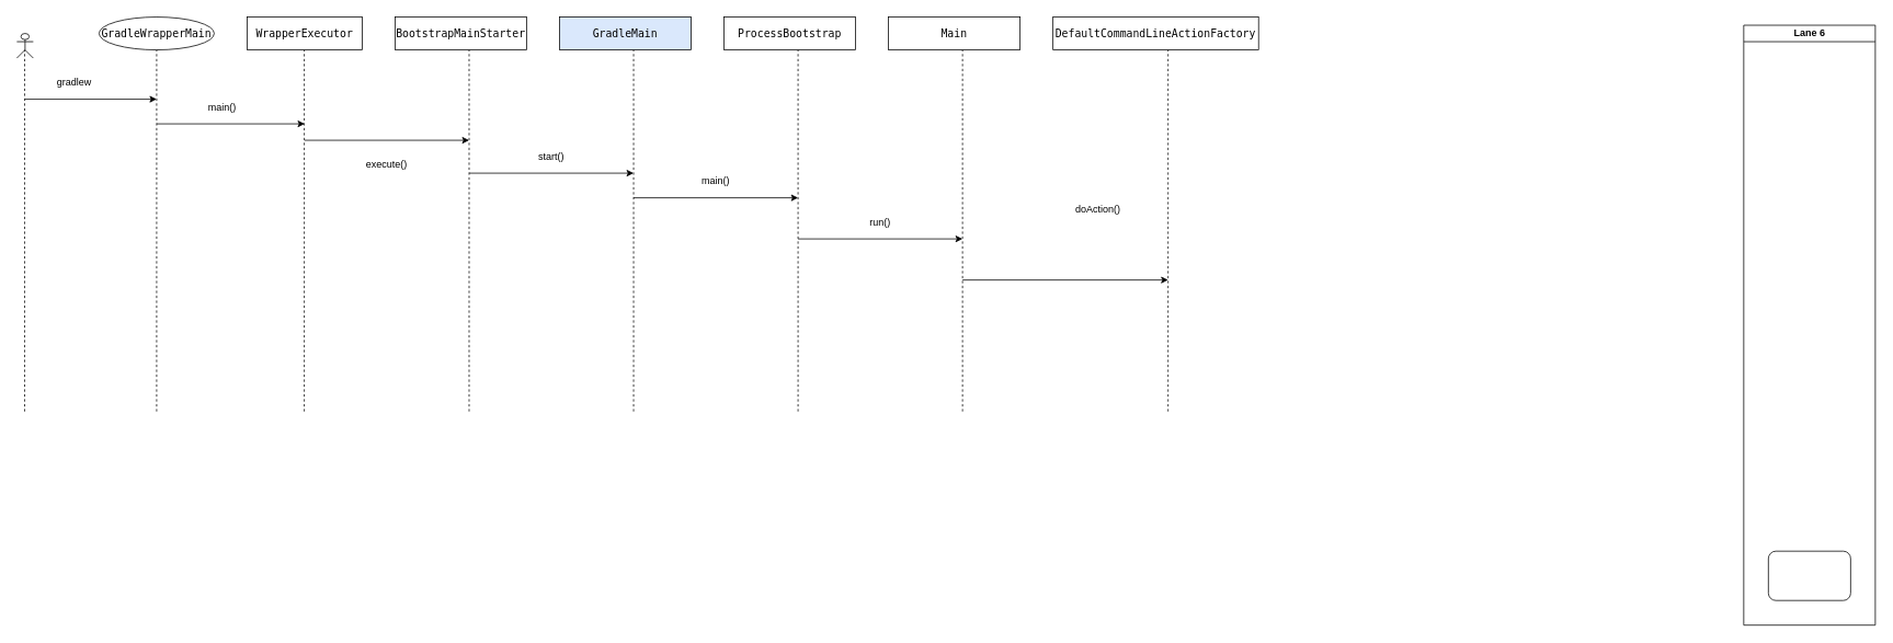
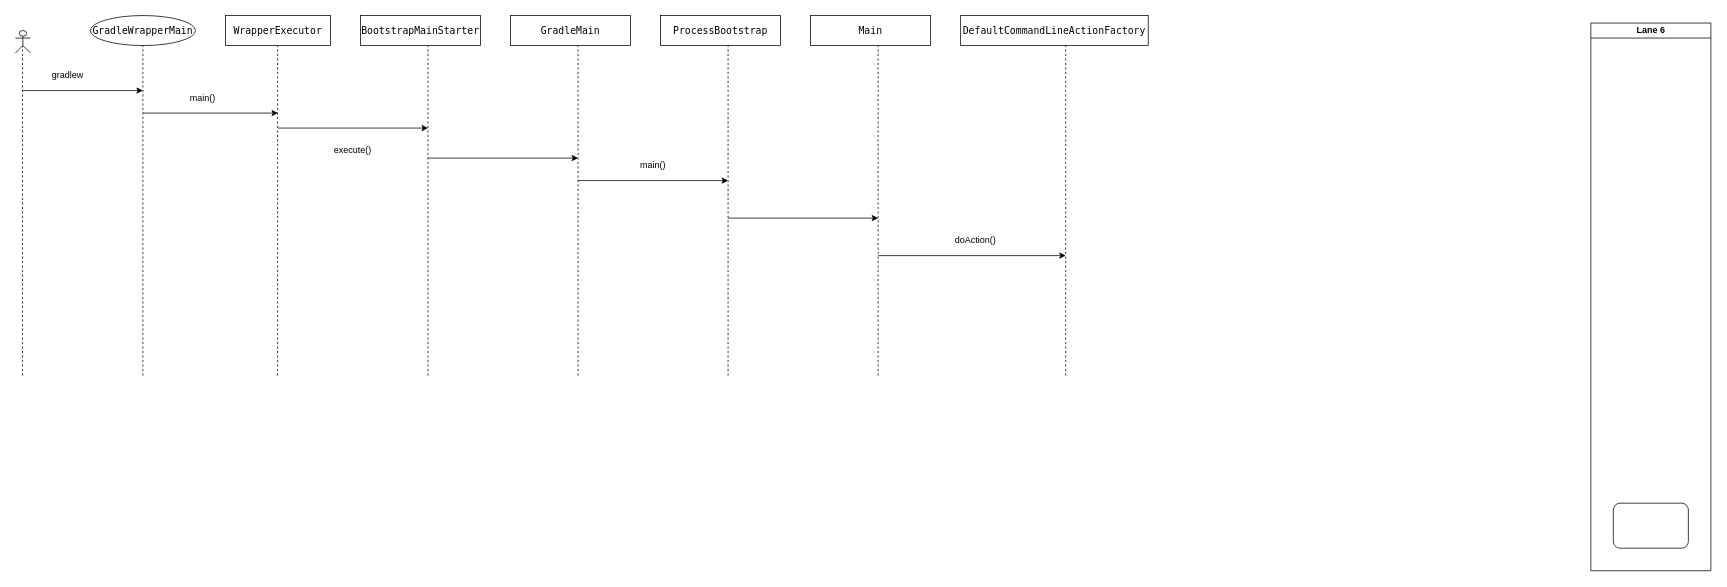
- <mxCell id="18" value="&lt;pre style=&quot;font-family: &amp;#34;jetbrains mono&amp;#34; , monospace ; font-size: 9.8pt&quot;&gt;&lt;pre style=&quot;font-family: &amp;#34;jetbrains mono&amp;#34; , monospace ; font-size: 9.8pt&quot;&gt;&lt;pre style=&quot;font-family: &amp;#34;jetbrains mono&amp;#34; , monospace ; font-size: 9.8pt&quot;&gt;GradleMain&lt;/pre&gt;&lt;/pre&gt;&lt;/pre&gt;" style="rounded=0;whiteSpace=wrap;html=1;startSize=20;fillColor=#dae8fc;" vertex="1" parent="1"><mxGeometry x="680" y="20" width="160" height="40" as="geometry" /></mxCell>
+ <mxCell id="18" value="&lt;pre style=&quot;font-family: &amp;#34;jetbrains mono&amp;#34; , monospace ; font-size: 9.8pt&quot;&gt;&lt;pre style=&quot;font-family: &amp;#34;jetbrains mono&amp;#34; , monospace ; font-size: 9.8pt&quot;&gt;&lt;pre style=&quot;font-family: &amp;#34;jetbrains mono&amp;#34; , monospace ; font-size: 9.8pt&quot;&gt;GradleMain&lt;/pre&gt;&lt;/pre&gt;&lt;/pre&gt;" style="rounded=0;whiteSpace=wrap;html=1;startSize=20;" vertex="1" parent="1"><mxGeometry x="680" y="20" width="160" height="40" as="geometry" /></mxCell>
- <mxCell id="21" value="start()" style="text;html=1;strokeColor=none;fillColor=none;align=center;verticalAlign=middle;whiteSpace=wrap;rounded=0;startSize=20;" vertex="1" parent="1"><mxGeometry x="650" y="180" width="40" height="20" as="geometry" /></mxCell>
- <mxCell id="32" value="doAction()" style="text;html=1;strokeColor=none;fillColor=none;align=center;verticalAlign=middle;whiteSpace=wrap;rounded=0;startSize=20;" vertex="1" parent="1"><mxGeometry x="1315" y="245" width="40" height="20" as="geometry" /></mxCell>
+ <mxCell id="32" value="doAction()" style="text;html=1;strokeColor=none;fillColor=none;align=center;verticalAlign=middle;whiteSpace=wrap;rounded=0;startSize=20;" vertex="1" parent="1"><mxGeometry x="1280" y="310" width="40" height="20" as="geometry" /></mxCell>
- <mxCell id="28" value="run()" style="text;html=1;strokeColor=none;fillColor=none;align=center;verticalAlign=middle;whiteSpace=wrap;rounded=0;startSize=20;" vertex="1" parent="1"><mxGeometry x="1050" y="260" width="40" height="20" as="geometry" /></mxCell>
